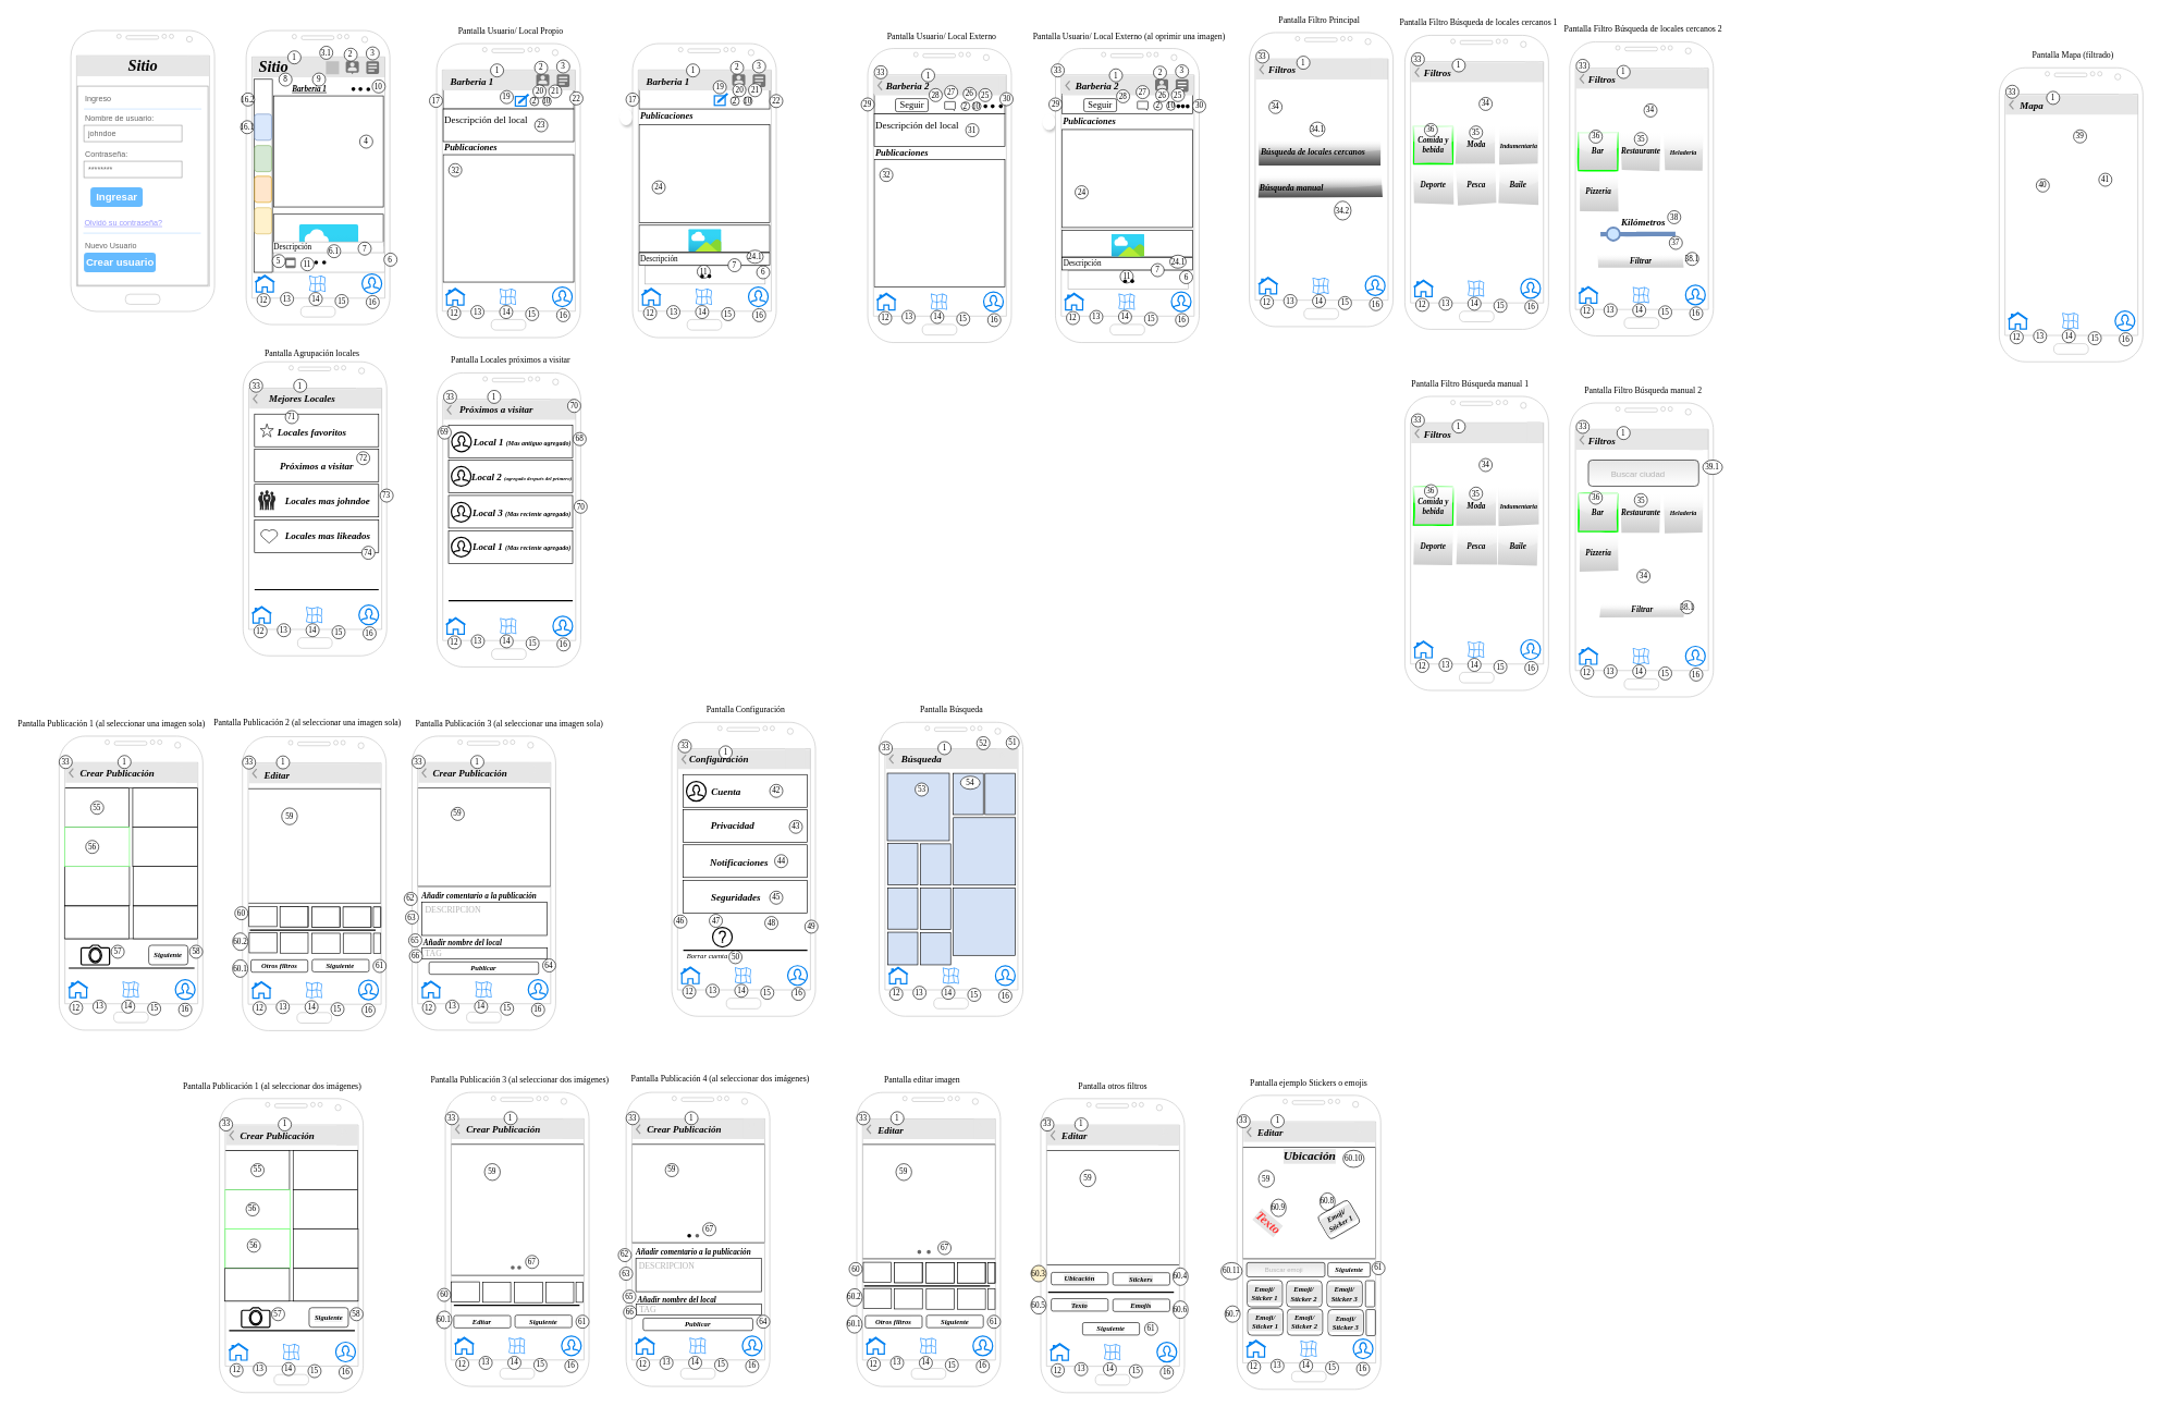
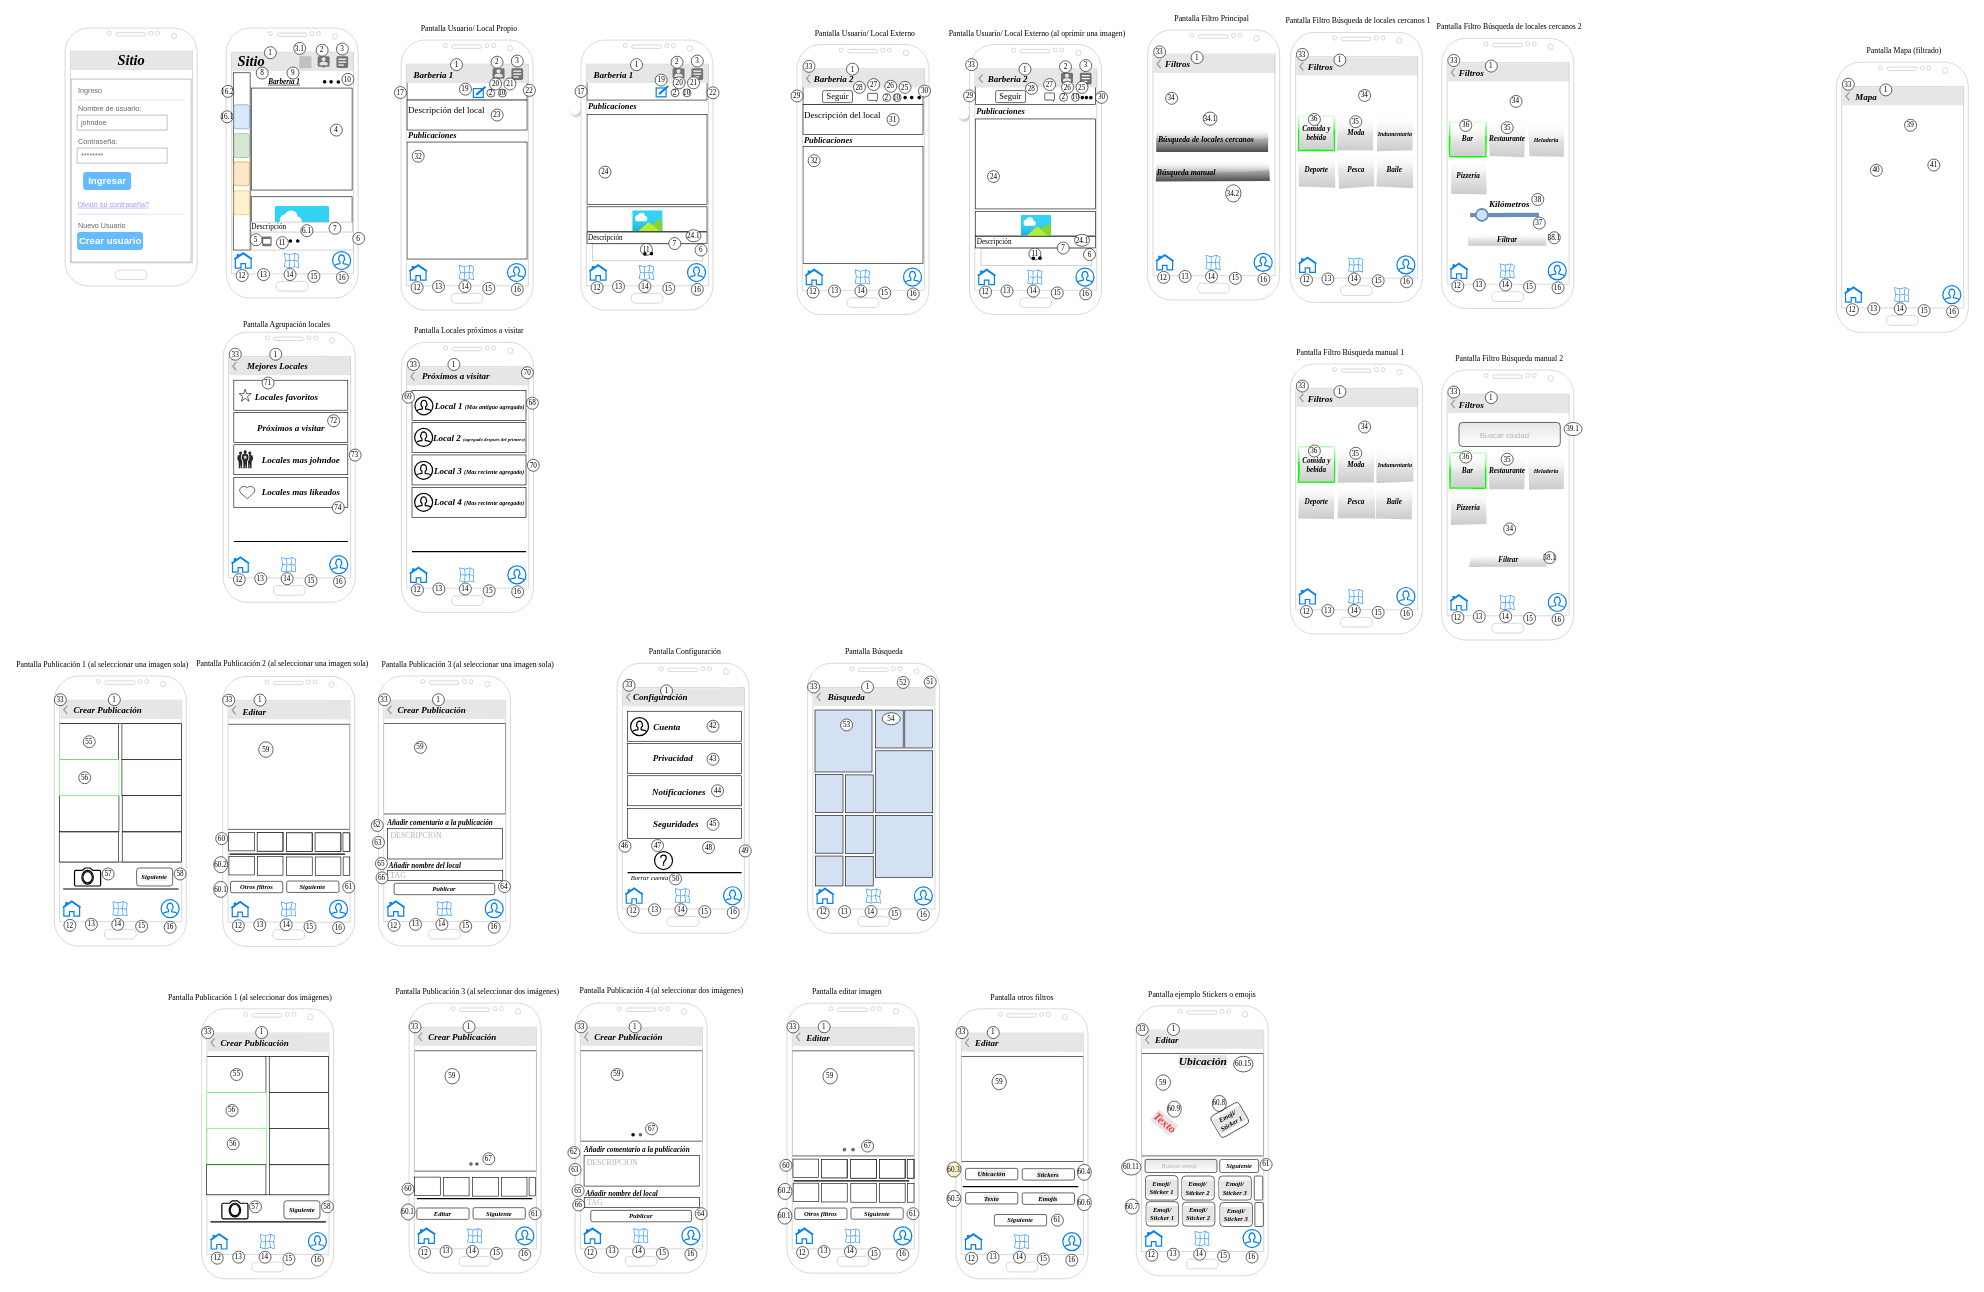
- <mxCell id="851" value="&lt;h1&gt;&lt;font face=&quot;Times New Roman&quot;&gt;&lt;i style=&quot;&quot;&gt;&lt;span style=&quot;font-size: 15px;&quot;&gt;Local 1&amp;nbsp;&lt;/span&gt;&lt;font style=&quot;font-size: 10px;&quot;&gt;(Mas reciente agregado)&lt;/font&gt;&lt;/i&gt;&lt;/font&gt;&lt;br&gt;&lt;/h1&gt;" style="text;html=1;align=center;verticalAlign=middle;resizable=0;points=[];autosize=1;strokeColor=none;fillColor=none;" parent="1" vertex="1"><mxGeometry x="713.01" y="804.4" width="170" height="60" as="geometry" /></mxCell>
+ <mxCell id="851" value="&lt;h1&gt;&lt;font face=&quot;Times New Roman&quot;&gt;&lt;i style=&quot;&quot;&gt;&lt;span style=&quot;font-size: 15px;&quot;&gt;Local 4&amp;nbsp;&lt;/span&gt;&lt;font style=&quot;font-size: 10px;&quot;&gt;(Mas reciente agregado)&lt;/font&gt;&lt;/i&gt;&lt;/font&gt;&lt;br&gt;&lt;/h1&gt;" style="text;html=1;align=center;verticalAlign=middle;resizable=0;points=[];autosize=1;strokeColor=none;fillColor=none;" parent="1" vertex="1"><mxGeometry x="713.01" y="804.4" width="170" height="60" as="geometry" /></mxCell>
- <mxCell id="525" value="43" style="ellipse;whiteSpace=wrap;html=1;fontFamily=Times New Roman;" parent="1" vertex="1"><mxGeometry x="1208" y="1254.76" width="20" height="20" as="geometry" /></mxCell>
+ <mxCell id="525" value="43" style="ellipse;whiteSpace=wrap;html=1;fontFamily=Times New Roman;" parent="1" vertex="1"><mxGeometry x="1178" y="1254.76" width="20" height="20" as="geometry" /></mxCell>
- <mxCell id="805" value="60.10" style="ellipse;whiteSpace=wrap;html=1;fontFamily=Times New Roman;" parent="1" vertex="1"><mxGeometry x="2055.75" y="1759.86" width="32.25" height="26.14" as="geometry" /></mxCell>
+ <mxCell id="805" value="60.15" style="ellipse;whiteSpace=wrap;html=1;fontFamily=Times New Roman;" parent="1" vertex="1"><mxGeometry x="2055.75" y="1759.86" width="32.25" height="26.14" as="geometry" /></mxCell>
